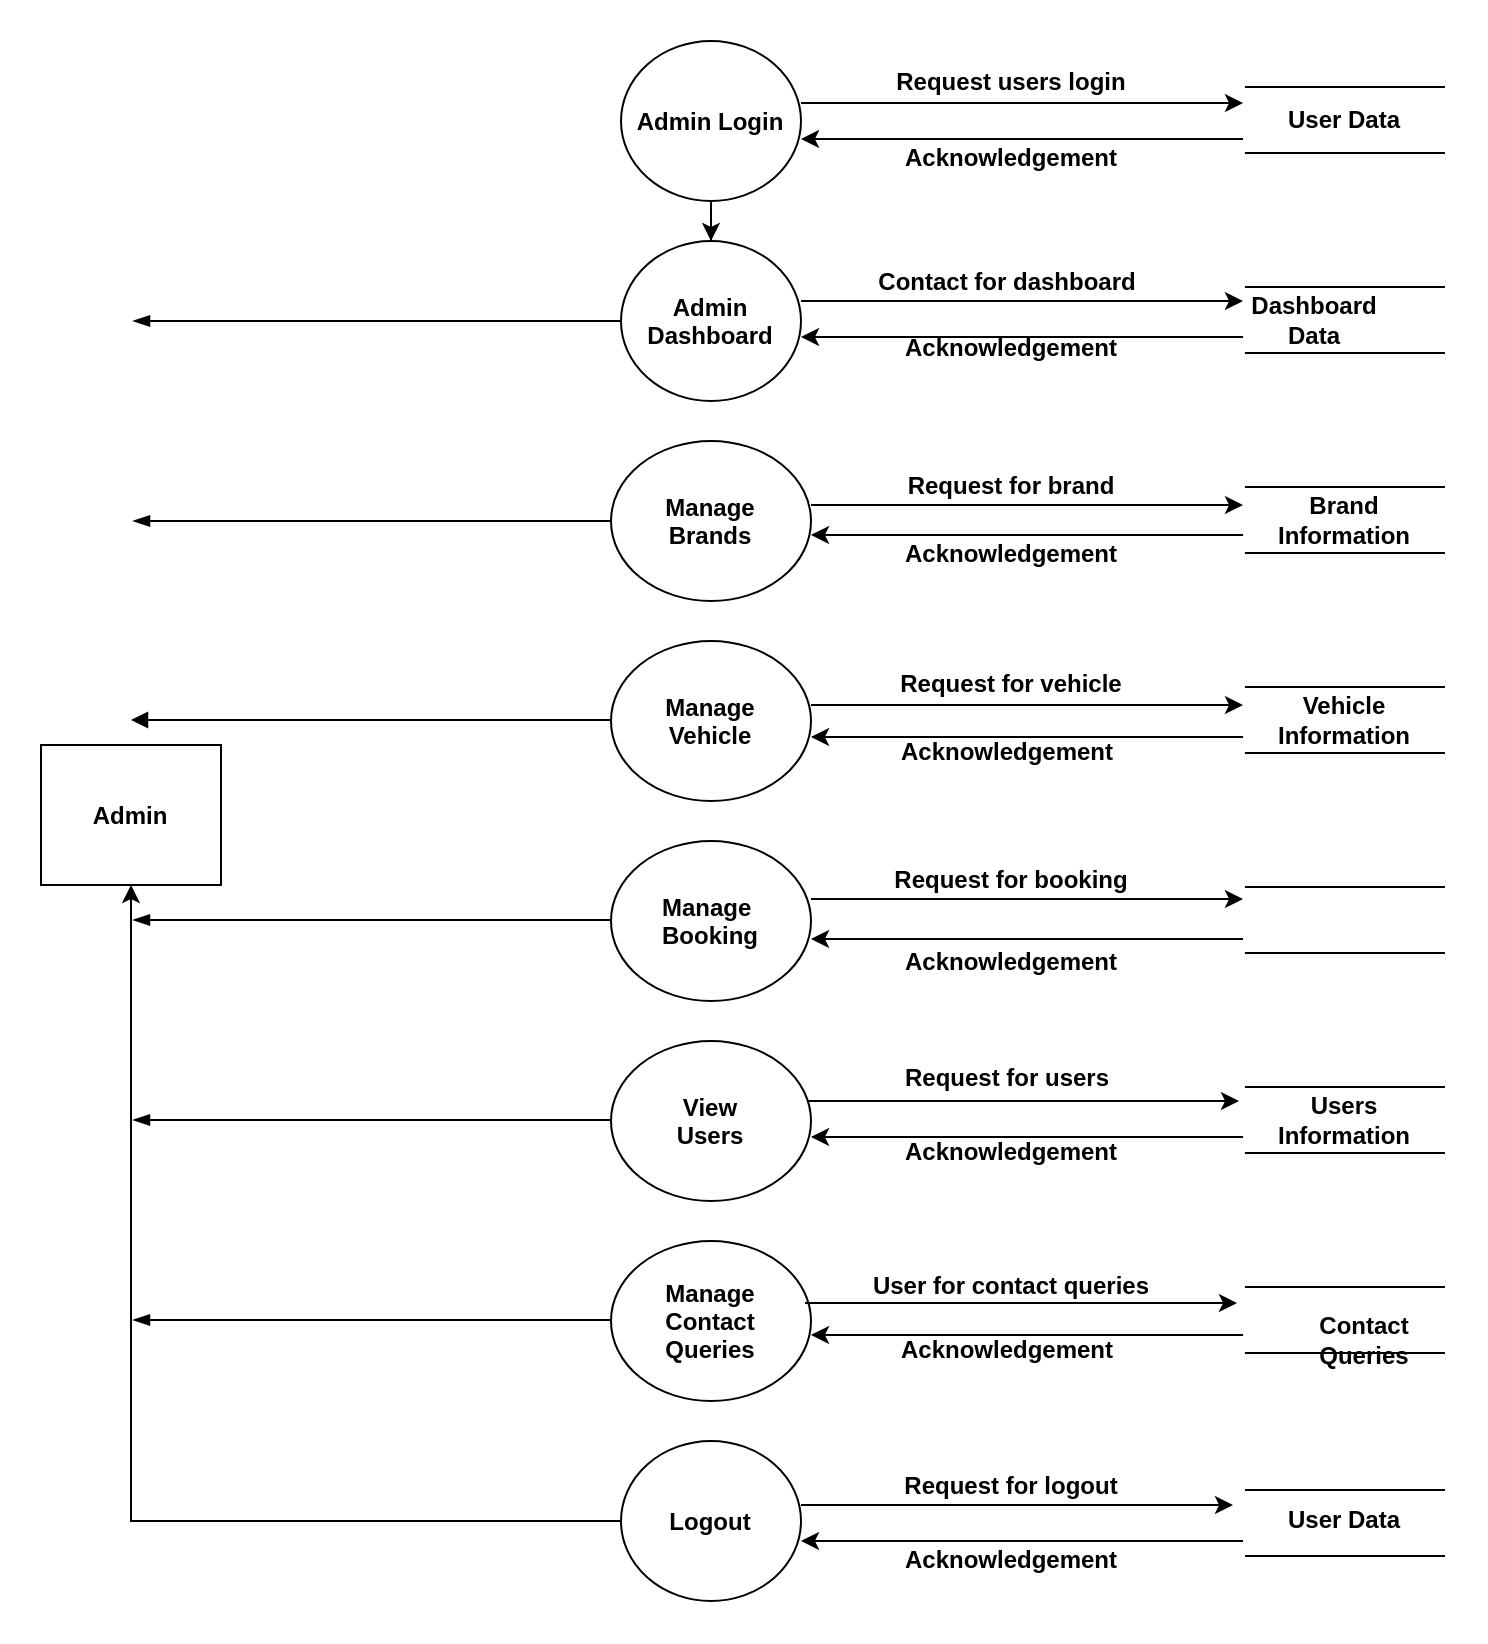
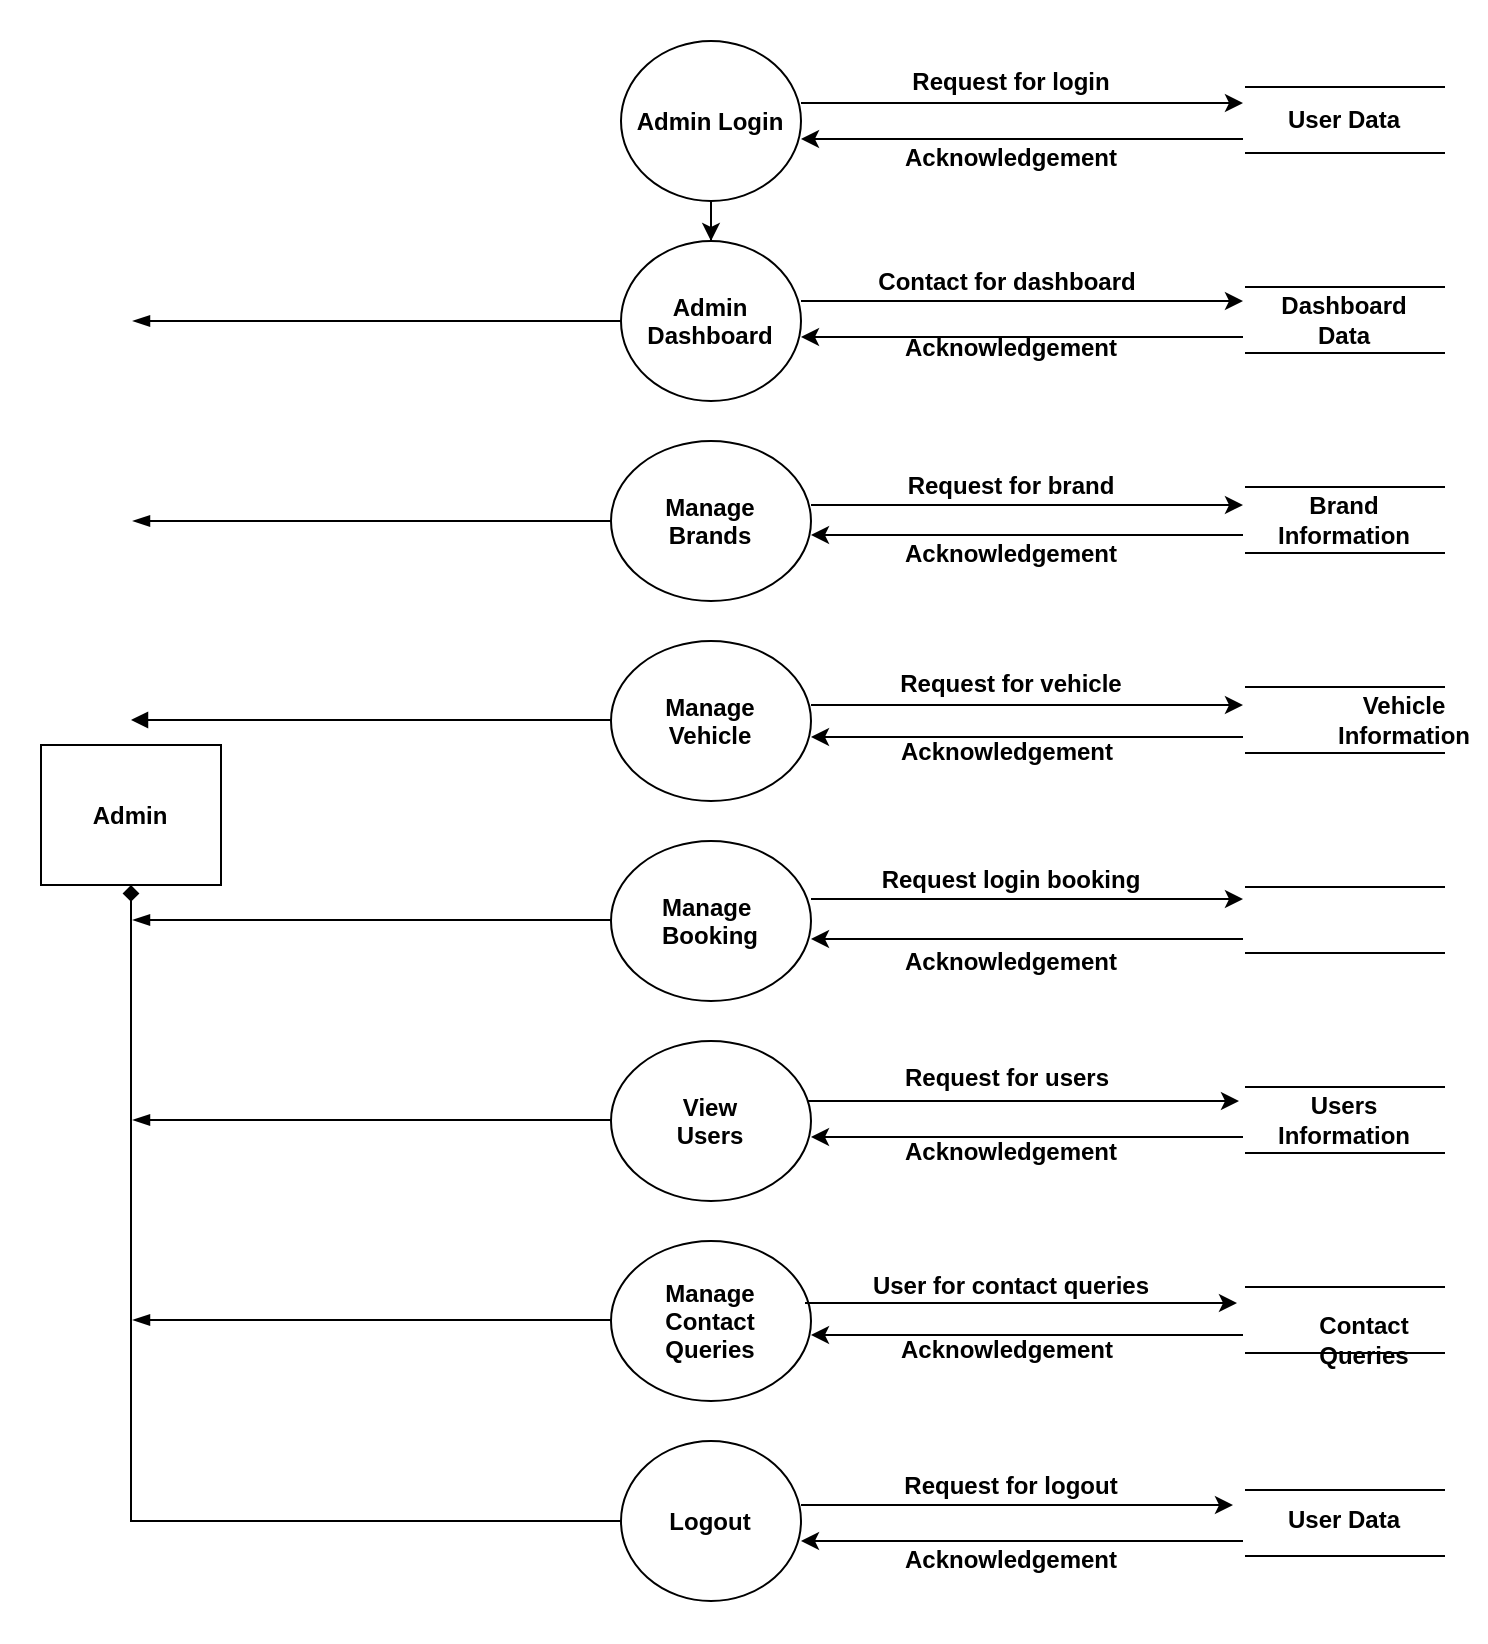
- <mxCell id="31" value="&lt;b&gt;Request users login&lt;/b&gt;" style="text;html=1;align=center;verticalAlign=middle;whiteSpace=wrap;rounded=0;fillColor=none;" parent="1" vertex="1"><mxGeometry x="412" y="26" width="187" height="30" as="geometry" /></mxCell>
+ <mxCell id="31" value="&lt;b&gt;Request for login&lt;/b&gt;" style="text;html=1;align=center;verticalAlign=middle;whiteSpace=wrap;rounded=0;fillColor=none;" parent="1" vertex="1"><mxGeometry x="412" y="26" width="187" height="30" as="geometry" /></mxCell>
- <mxCell id="15" value="&lt;b&gt;Dashboard&lt;/b&gt;&lt;div&gt;&lt;b&gt;Data&lt;/b&gt;&lt;/div&gt;" style="text;html=1;align=center;verticalAlign=middle;whiteSpace=wrap;rounded=0;fillColor=default;" parent="1" vertex="1"><mxGeometry x="627" y="145" width="60" height="30" as="geometry" /></mxCell>
+ <mxCell id="15" value="&lt;b&gt;Dashboard&lt;/b&gt;&lt;div&gt;&lt;b&gt;Data&lt;/b&gt;&lt;/div&gt;" style="text;html=1;align=center;verticalAlign=middle;whiteSpace=wrap;rounded=0;fillColor=default;" parent="1" vertex="1"><mxGeometry x="642" y="145" width="60" height="30" as="geometry" /></mxCell>
- <mxCell id="17" value="&lt;b&gt;Vehicle Information&lt;/b&gt;" style="text;html=1;align=center;verticalAlign=middle;whiteSpace=wrap;rounded=0;fillColor=default;" parent="1" vertex="1"><mxGeometry x="642" y="345" width="60" height="30" as="geometry" /></mxCell>
+ <mxCell id="17" value="&lt;b&gt;Vehicle Information&lt;/b&gt;" style="text;html=1;align=center;verticalAlign=middle;whiteSpace=wrap;rounded=0;fillColor=default;" parent="1" vertex="1"><mxGeometry x="672" y="345" width="60" height="30" as="geometry" /></mxCell>
- <mxCell id="36" value="&lt;b&gt;Request for booking&lt;/b&gt;" style="text;html=1;align=center;verticalAlign=middle;whiteSpace=wrap;rounded=0;fillColor=none;" parent="1" vertex="1"><mxGeometry x="412" y="425" width="187" height="30" as="geometry" /></mxCell>
+ <mxCell id="36" value="&lt;b&gt;Request login booking&lt;/b&gt;" style="text;html=1;align=center;verticalAlign=middle;whiteSpace=wrap;rounded=0;fillColor=none;" parent="1" vertex="1"><mxGeometry x="412" y="425" width="187" height="30" as="geometry" /></mxCell>
- <mxCell id="50" style="edgeStyle=orthogonalEdgeStyle;rounded=0;orthogonalLoop=1;jettySize=auto;html=1;exitX=0;exitY=0.5;exitDx=0;exitDy=0;entryX=0.5;entryY=1;entryDx=0;entryDy=0;" parent="1" source="51" target="2" edge="1"><mxGeometry relative="1" as="geometry" /></mxCell>
+ <mxCell id="50" style="edgeStyle=orthogonalEdgeStyle;rounded=0;orthogonalLoop=1;jettySize=auto;html=1;exitX=0;exitY=0.5;exitDx=0;exitDy=0;entryX=0.5;entryY=1;entryDx=0;entryDy=0;endArrow=diamond;" parent="1" source="51" target="2" edge="1"><mxGeometry relative="1" as="geometry" /></mxCell>
